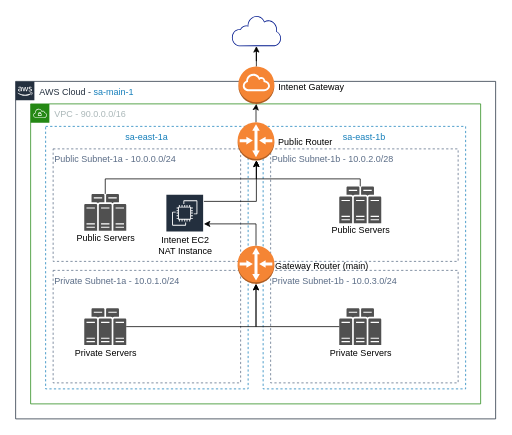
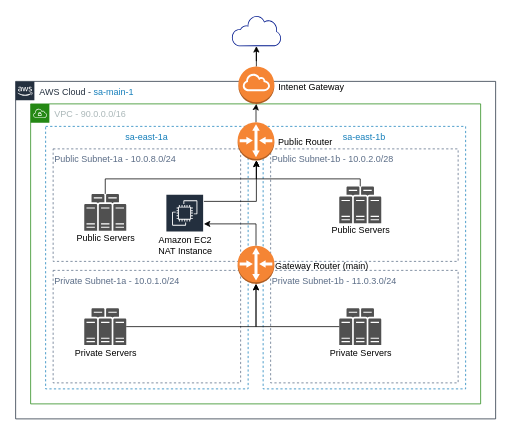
- <mxCell id="2" value="Public Subnet-1a - 10.0.0.0/24" style="fillColor=none;strokeColor=#5A6C86;dashed=1;verticalAlign=top;fontStyle=0;fontColor=#5A6C86;align=left;" vertex="1" parent="1"><mxGeometry x="70" y="198" width="250" height="150" as="geometry" /></mxCell>
+ <mxCell id="2" value="Public Subnet-1a - 10.0.8.0/24" style="fillColor=none;strokeColor=#5A6C86;dashed=1;verticalAlign=top;fontStyle=0;fontColor=#5A6C86;align=left;" vertex="1" parent="1"><mxGeometry x="70" y="198" width="250" height="150" as="geometry" /></mxCell>
- <mxCell id="23" value="Intenet EC2&lt;br&gt;NAT Instance" style="text;html=1;align=center;verticalAlign=middle;resizable=0;points=[];;autosize=1;direction=south;" vertex="1" parent="21"><mxGeometry x="10.5" y="24" width="30" height="90" as="geometry" /></mxCell>
+ <mxCell id="23" value="Amazon EC2&lt;br&gt;NAT Instance" style="text;html=1;align=center;verticalAlign=middle;resizable=0;points=[];;autosize=1;direction=south;" vertex="1" parent="21"><mxGeometry x="10.5" y="24" width="30" height="90" as="geometry" /></mxCell>
- <mxCell id="6" value="Private Subnet-1b - 10.0.3.0/24" style="fillColor=none;strokeColor=#5A6C86;dashed=1;verticalAlign=top;fontStyle=0;fontColor=#5A6C86;align=left;" vertex="1" parent="1"><mxGeometry x="360" y="360" width="250" height="150" as="geometry" /></mxCell>
+ <mxCell id="6" value="Private Subnet-1b - 11.0.3.0/24" style="fillColor=none;strokeColor=#5A6C86;dashed=1;verticalAlign=top;fontStyle=0;fontColor=#5A6C86;align=left;" vertex="1" parent="1"><mxGeometry x="360" y="360" width="250" height="150" as="geometry" /></mxCell>
